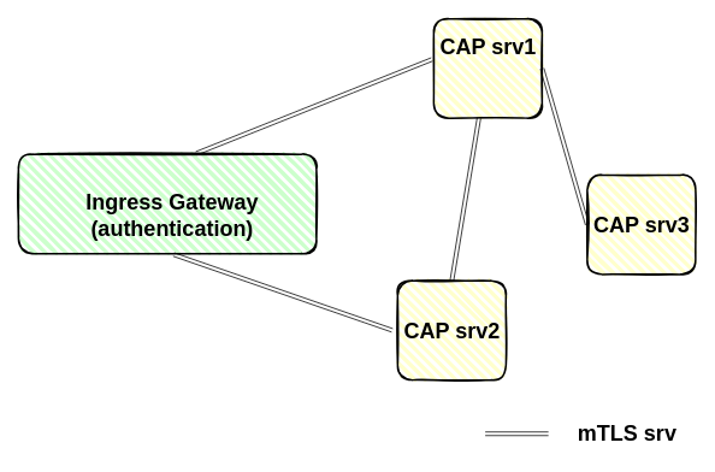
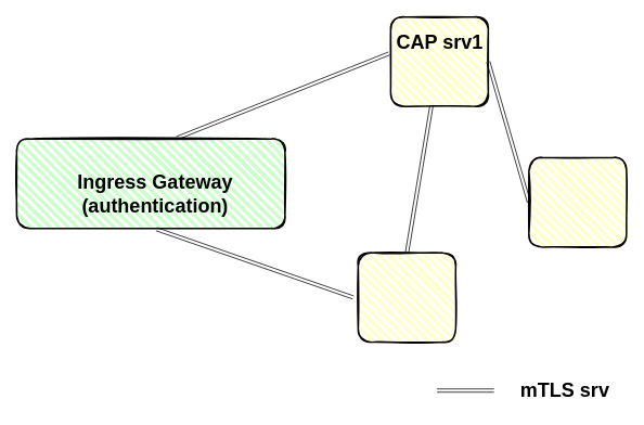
- <mxCell id="9" value="CAP srv3&lt;div&gt;&lt;br&gt;&lt;/div&gt;" style="text;strokeColor=none;fillColor=none;html=1;fontSize=24;fontStyle=1;verticalAlign=middle;align=center;" vertex="1" parent="1"><mxGeometry x="660" y="243" width="100" height="40" as="geometry" /></mxCell>
- <mxCell id="7" value="CAP srv2&lt;div&gt;&lt;br&gt;&lt;/div&gt;" style="text;strokeColor=none;fillColor=none;html=1;fontSize=24;fontStyle=1;verticalAlign=middle;align=center;" vertex="1" parent="1"><mxGeometry x="450" y="360" width="100" height="40" as="geometry" /></mxCell>
